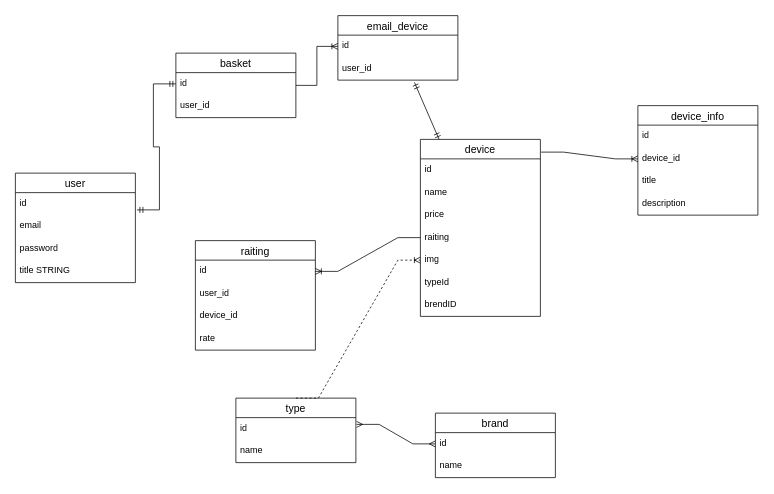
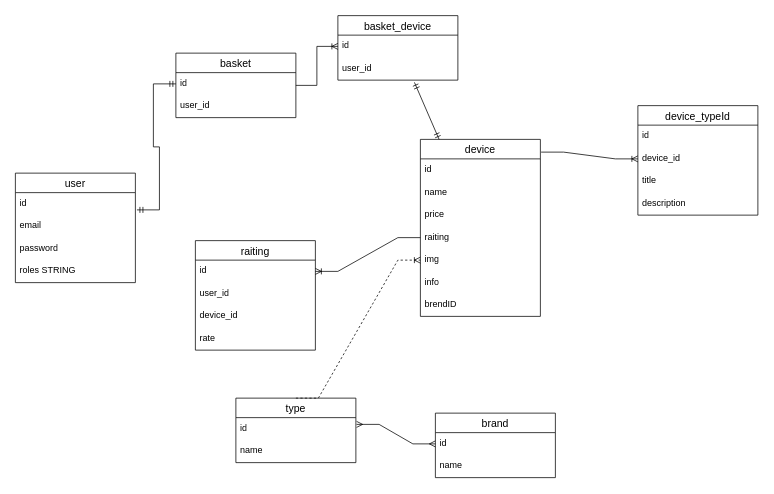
- <mxCell id="34" value="email_device" style="swimlane;fontStyle=0;childLayout=stackLayout;horizontal=1;startSize=26;horizontalStack=0;resizeParent=1;resizeParentMax=0;resizeLast=0;collapsible=1;marginBottom=0;align=center;fontSize=14;" vertex="1" parent="1"><mxGeometry x="450" y="20" width="160" height="86" as="geometry" /></mxCell>
+ <mxCell id="34" value="basket_device" style="swimlane;fontStyle=0;childLayout=stackLayout;horizontal=1;startSize=26;horizontalStack=0;resizeParent=1;resizeParentMax=0;resizeLast=0;collapsible=1;marginBottom=0;align=center;fontSize=14;" vertex="1" parent="1"><mxGeometry x="450" y="20" width="160" height="86" as="geometry" /></mxCell>
- <mxCell id="28" value="device_info" style="swimlane;fontStyle=0;childLayout=stackLayout;horizontal=1;startSize=26;horizontalStack=0;resizeParent=1;resizeParentMax=0;resizeLast=0;collapsible=1;marginBottom=0;align=center;fontSize=14;" vertex="1" parent="1"><mxGeometry x="850" y="140" width="160" height="146" as="geometry" /></mxCell>
+ <mxCell id="28" value="device_typeId" style="swimlane;fontStyle=0;childLayout=stackLayout;horizontal=1;startSize=26;horizontalStack=0;resizeParent=1;resizeParentMax=0;resizeLast=0;collapsible=1;marginBottom=0;align=center;fontSize=14;" vertex="1" parent="1"><mxGeometry x="850" y="140" width="160" height="146" as="geometry" /></mxCell>
- <mxCell id="6" value="title STRING" style="text;strokeColor=none;fillColor=none;spacingLeft=4;spacingRight=4;overflow=hidden;rotatable=0;points=[[0,0.5],[1,0.5]];portConstraint=eastwest;fontSize=12;whiteSpace=wrap;html=1;" vertex="1" parent="2"><mxGeometry y="116" width="160" height="30" as="geometry" /></mxCell>
+ <mxCell id="6" value="roles STRING" style="text;strokeColor=none;fillColor=none;spacingLeft=4;spacingRight=4;overflow=hidden;rotatable=0;points=[[0,0.5],[1,0.5]];portConstraint=eastwest;fontSize=12;whiteSpace=wrap;html=1;" vertex="1" parent="2"><mxGeometry y="116" width="160" height="30" as="geometry" /></mxCell>
- <mxCell id="18" value="typeId" style="text;strokeColor=none;fillColor=none;spacingLeft=4;spacingRight=4;overflow=hidden;rotatable=0;points=[[0,0.5],[1,0.5]];portConstraint=eastwest;fontSize=12;whiteSpace=wrap;html=1;" vertex="1" parent="12"><mxGeometry y="176" width="160" height="30" as="geometry" /></mxCell>
+ <mxCell id="18" value="info" style="text;strokeColor=none;fillColor=none;spacingLeft=4;spacingRight=4;overflow=hidden;rotatable=0;points=[[0,0.5],[1,0.5]];portConstraint=eastwest;fontSize=12;whiteSpace=wrap;html=1;" vertex="1" parent="12"><mxGeometry y="176" width="160" height="30" as="geometry" /></mxCell>
